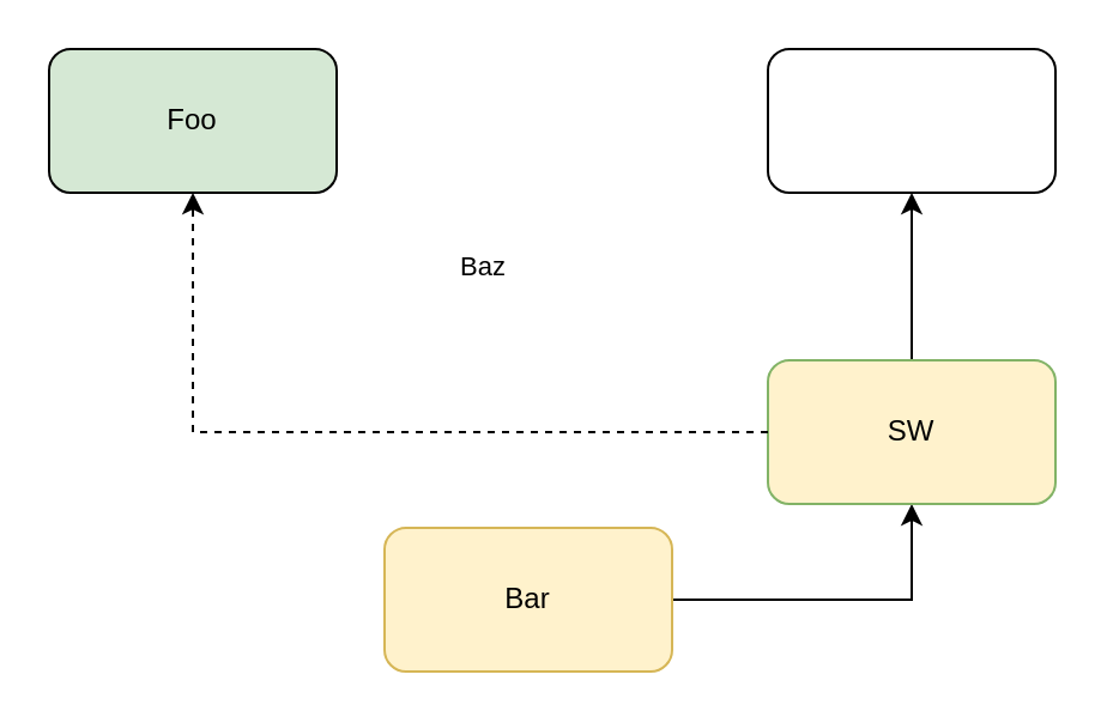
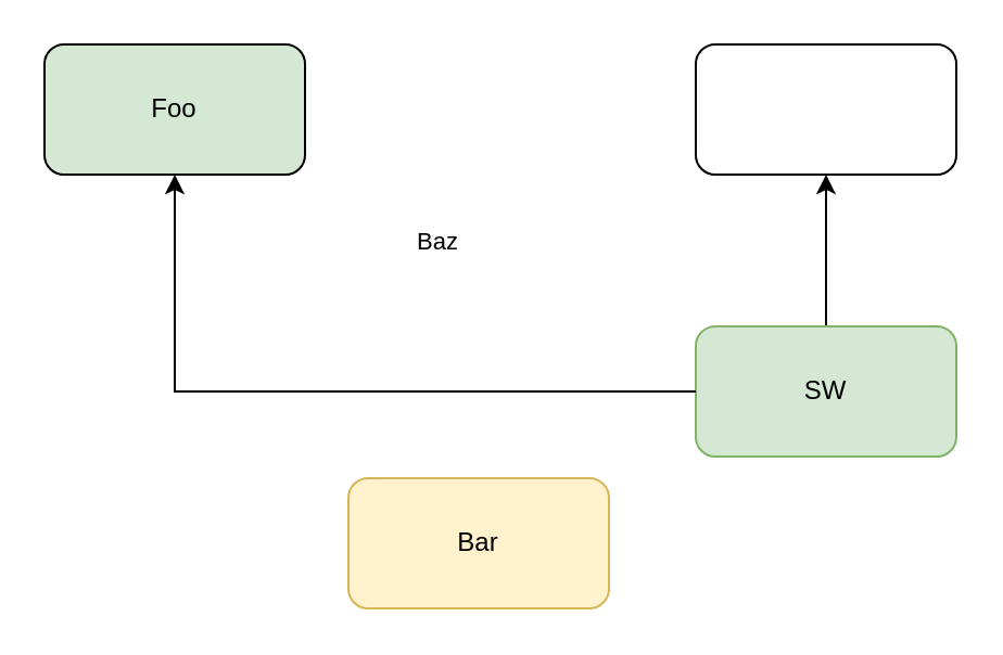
- <mxCell id="8" style="edgeStyle=orthogonalEdgeStyle;rounded=0;orthogonalLoop=1;jettySize=auto;html=1;dashed=1;" parent="1" source="5" target="7" edge="1"><mxGeometry relative="1" as="geometry"><mxPoint x="250" y="100" as="targetPoint" /></mxGeometry></mxCell>
+ <mxCell id="8" style="edgeStyle=orthogonalEdgeStyle;rounded=0;orthogonalLoop=1;jettySize=auto;html=1;" parent="1" source="5" target="7" edge="1"><mxGeometry relative="1" as="geometry"><mxPoint x="250" y="100" as="targetPoint" /></mxGeometry></mxCell>
- <mxCell id="5" value="SW" style="rounded=1;whiteSpace=wrap;html=1;fillColor=#fff2cc;strokeColor=#82b366;" parent="1" vertex="1"><mxGeometry x="320" y="150" width="120" height="60" as="geometry" /></mxCell>
+ <mxCell id="5" value="SW" style="rounded=1;whiteSpace=wrap;html=1;fillColor=#d5e8d4;strokeColor=#82b366;" parent="1" vertex="1"><mxGeometry x="320" y="150" width="120" height="60" as="geometry" /></mxCell>
- <mxCell id="2" style="edgeStyle=orthogonalEdgeStyle;rounded=0;orthogonalLoop=1;jettySize=auto;html=1;" parent="1" source="3" target="5" edge="1"><mxGeometry relative="1" as="geometry" /></mxCell>
